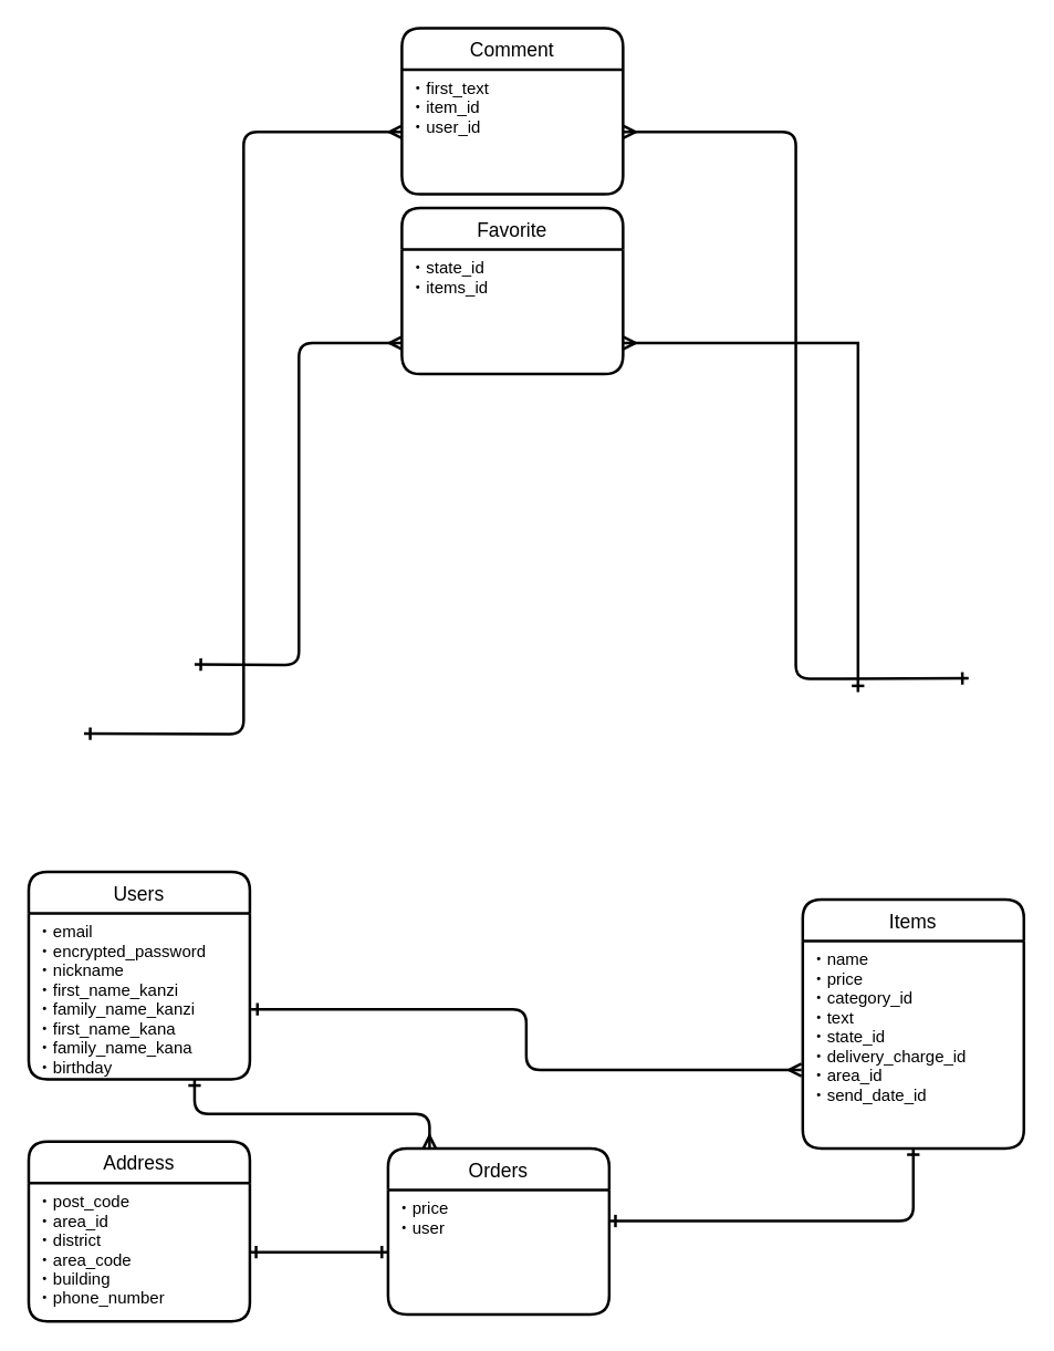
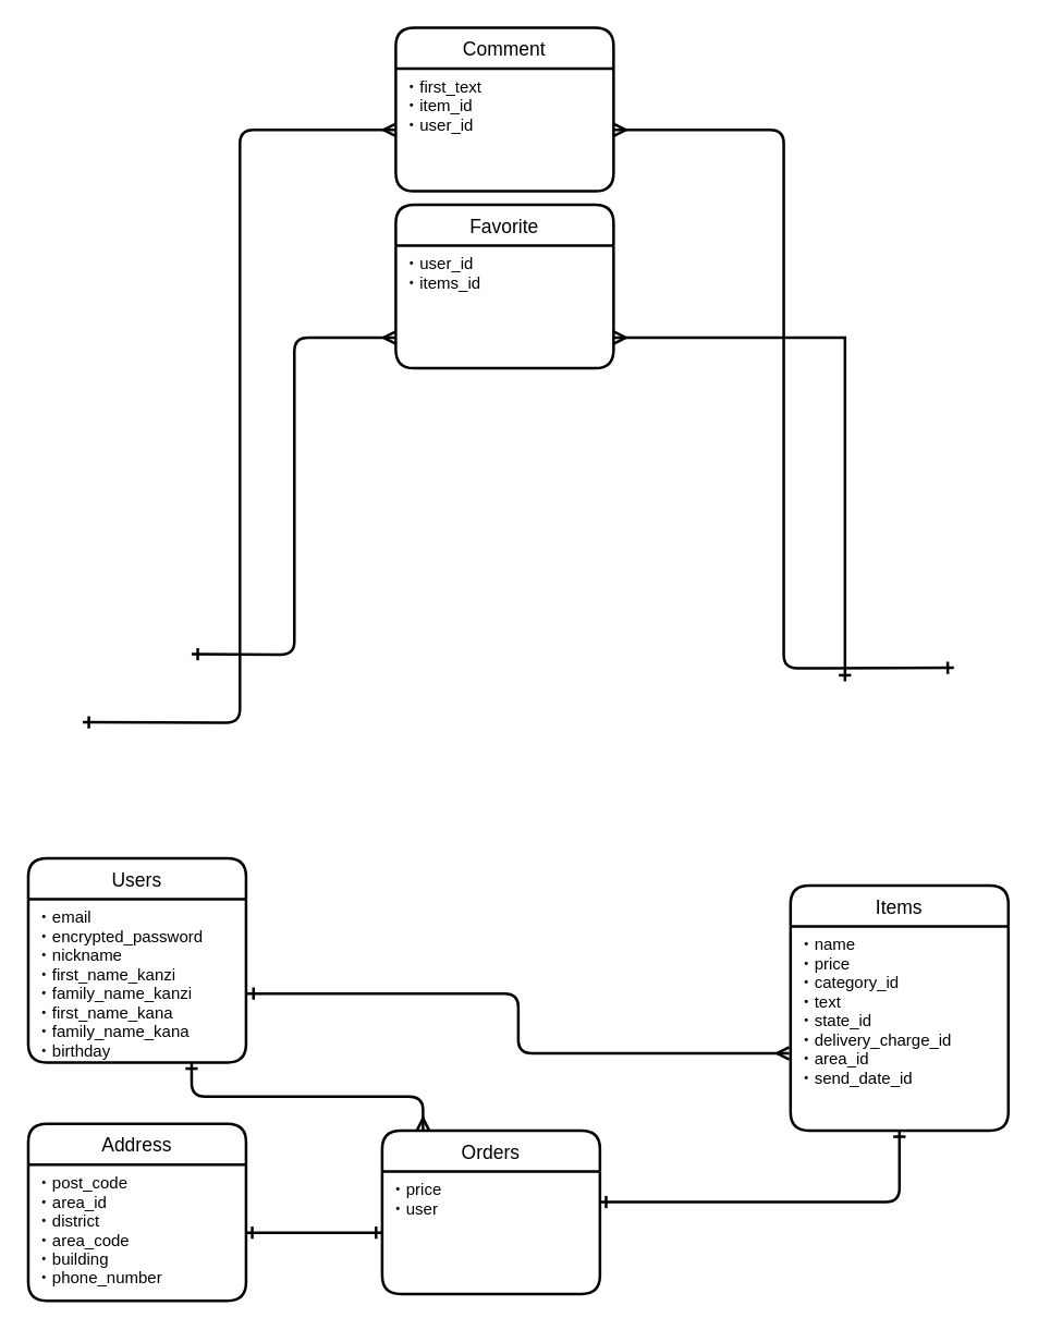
- <mxCell id="17" value="・state_id&#10;・items_id" style="align=left;strokeColor=none;fillColor=none;spacingLeft=4;fontSize=12;verticalAlign=top;resizable=0;rotatable=0;part=1;" parent="16" vertex="1"><mxGeometry y="30" width="160" height="90" as="geometry" /></mxCell>
+ <mxCell id="17" value="・user_id&#10;・items_id" style="align=left;strokeColor=none;fillColor=none;spacingLeft=4;fontSize=12;verticalAlign=top;resizable=0;rotatable=0;part=1;" parent="16" vertex="1"><mxGeometry y="30" width="160" height="90" as="geometry" /></mxCell>
